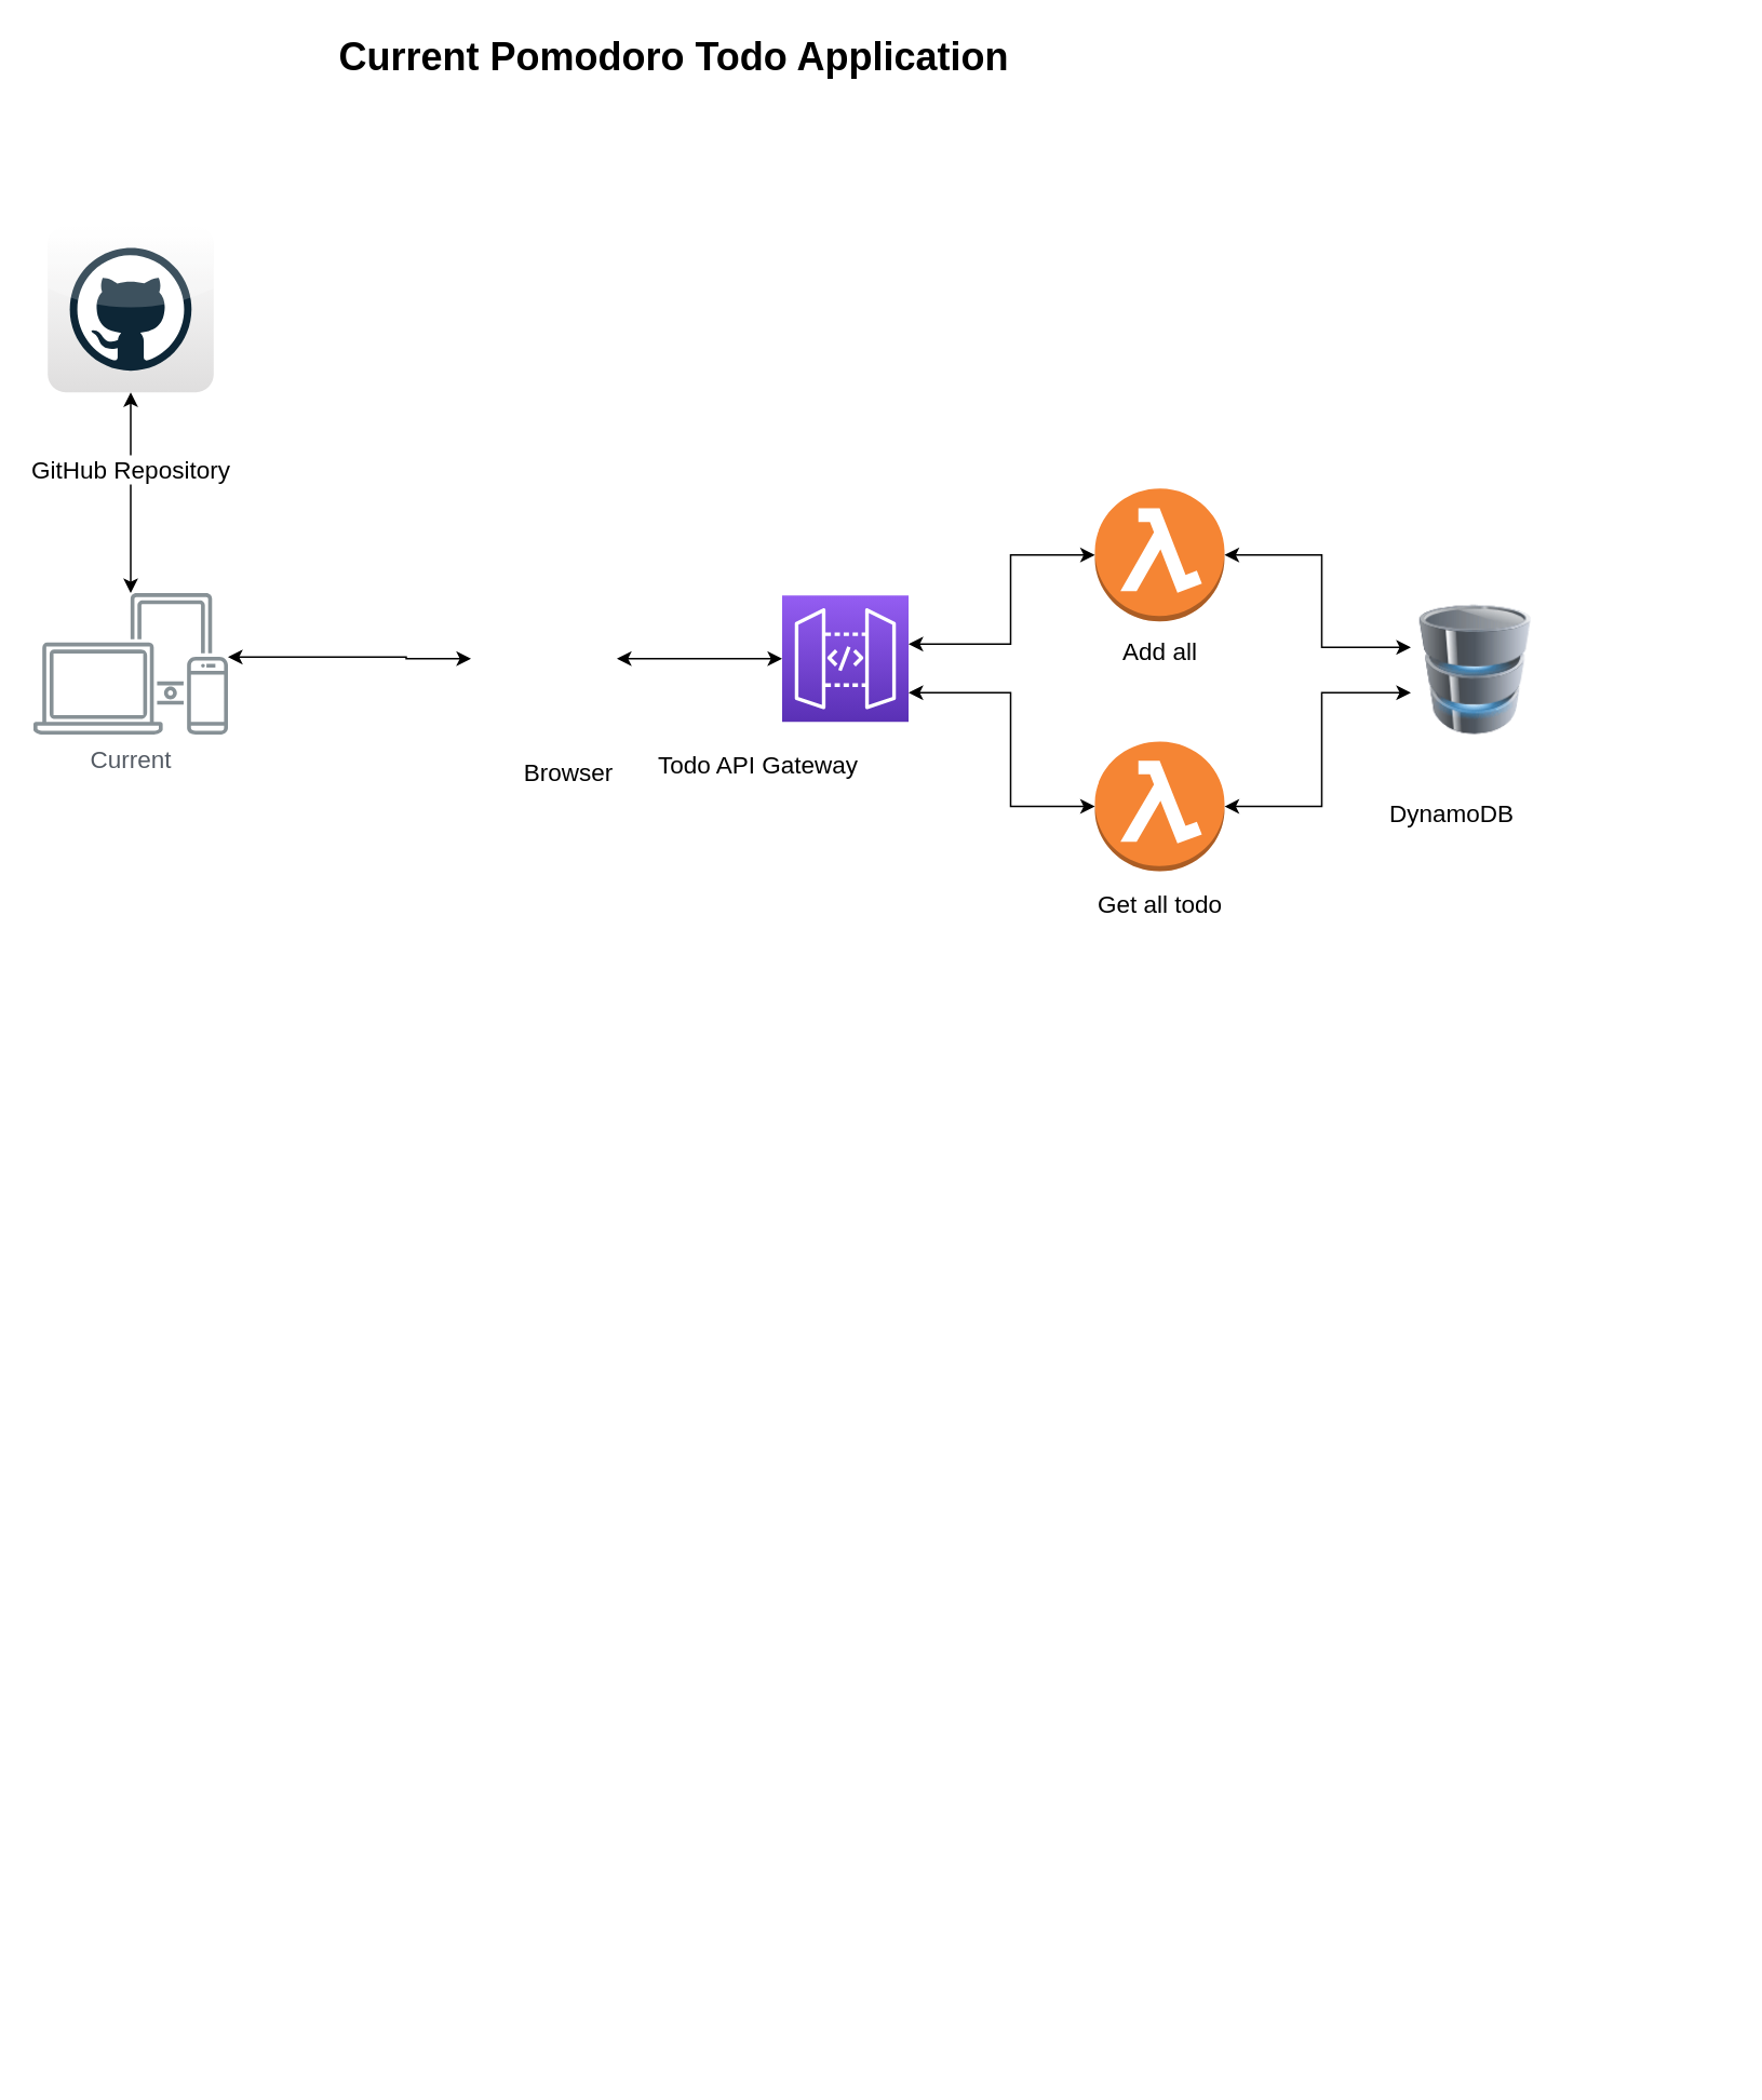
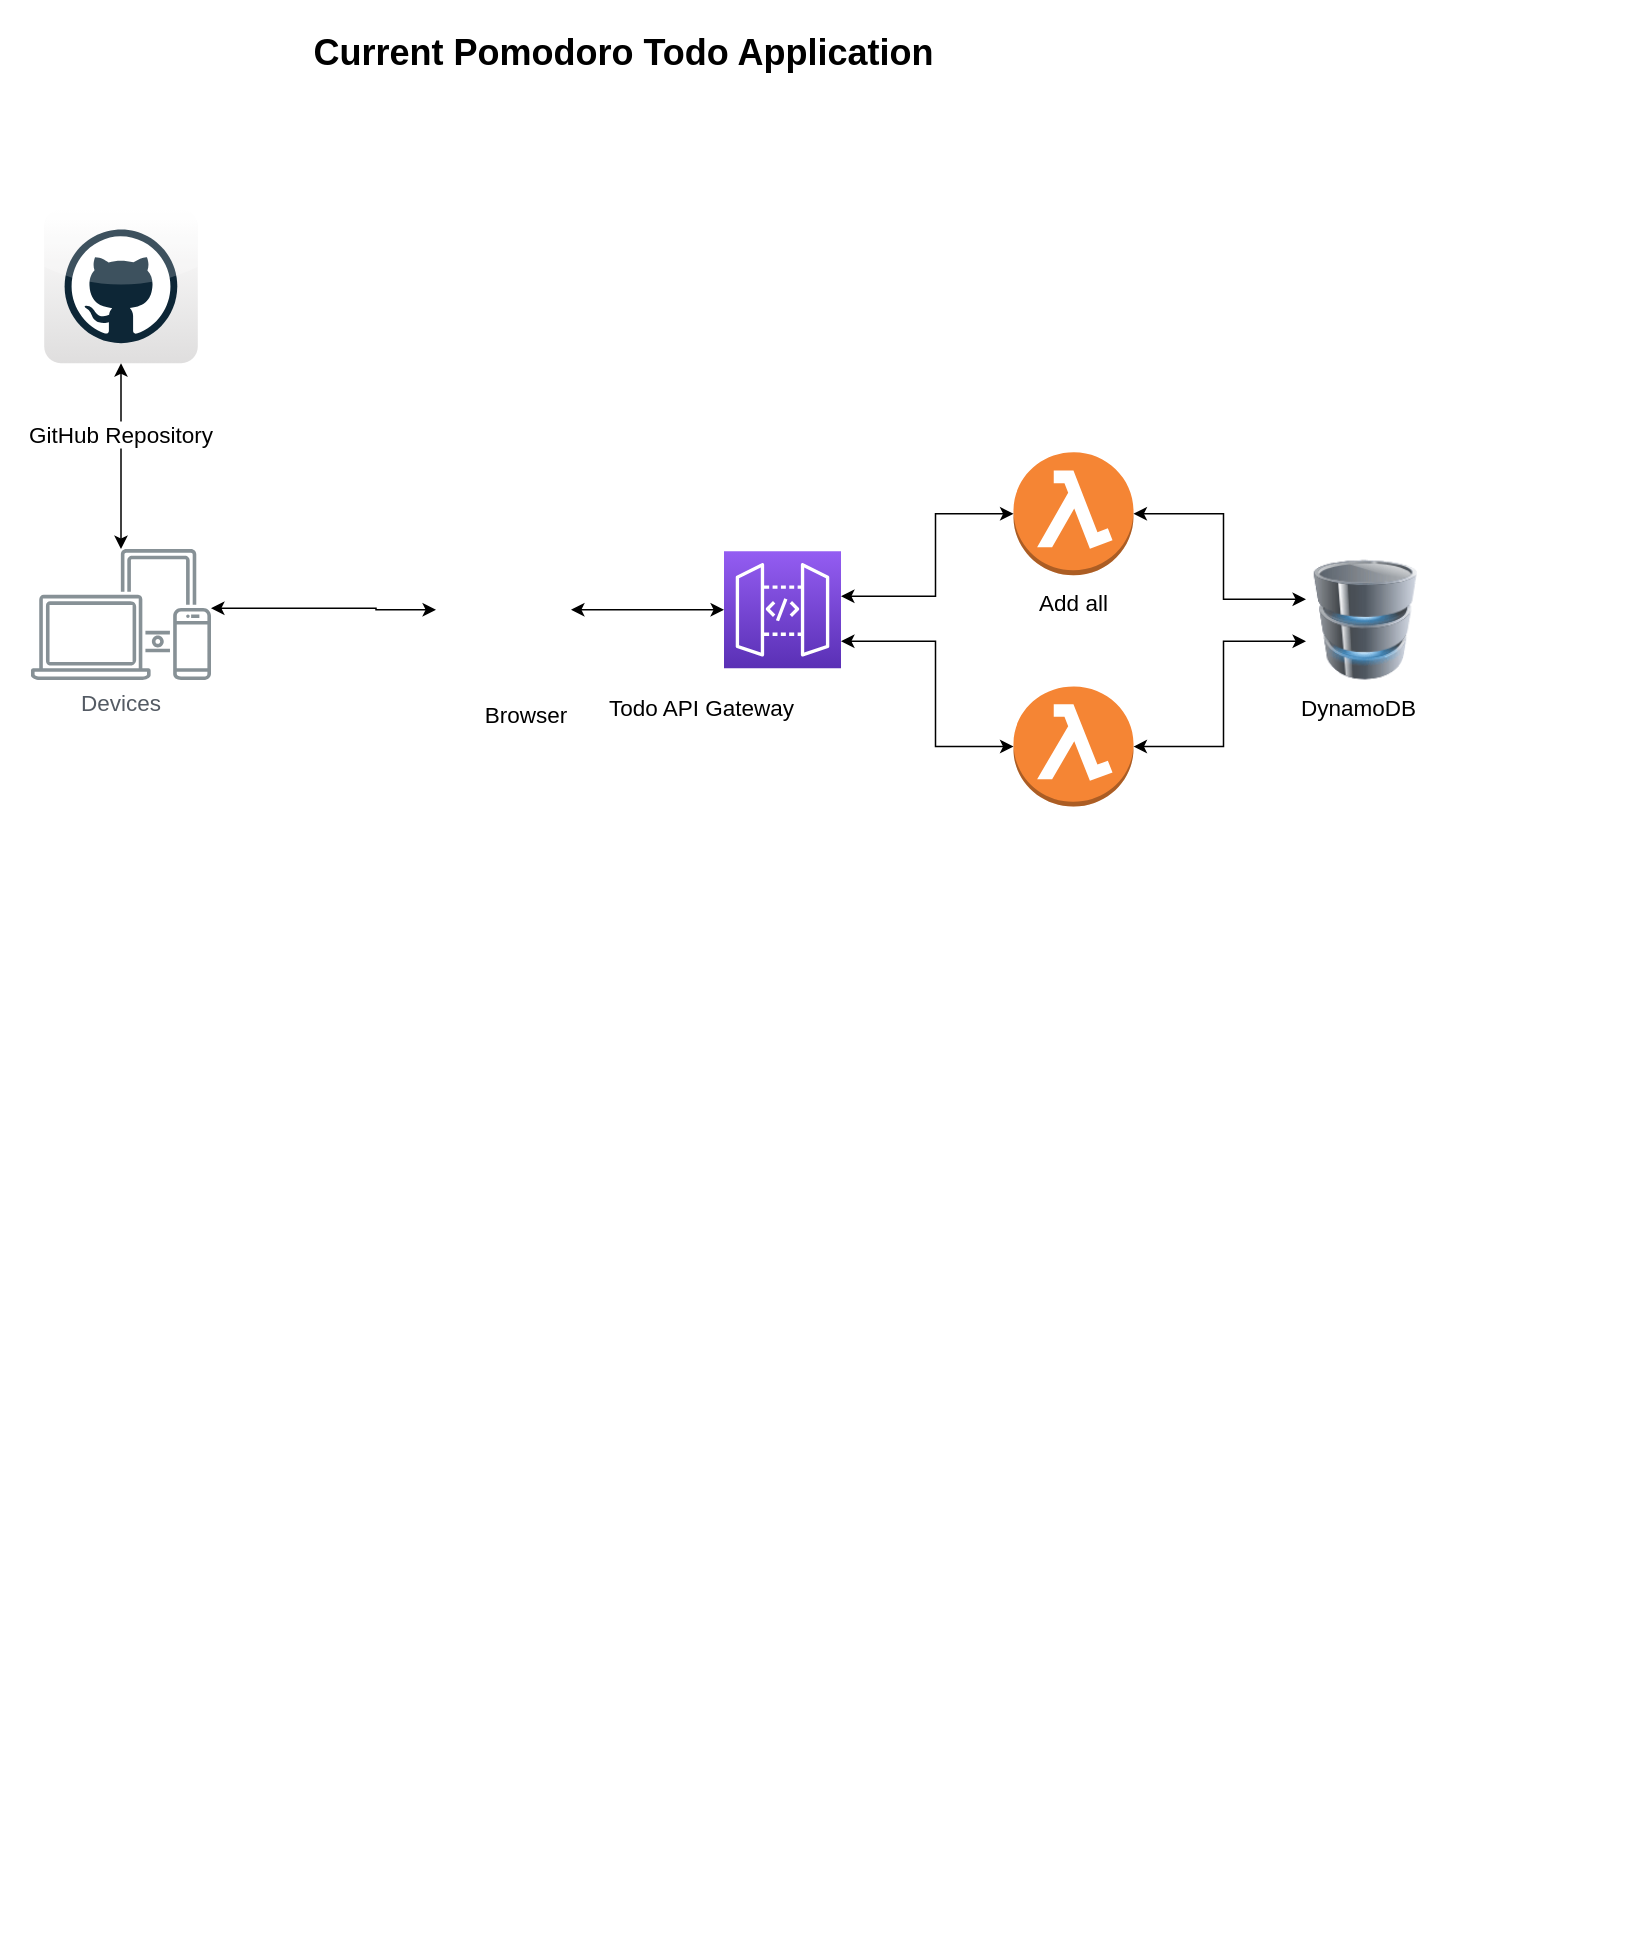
- <mxCell id="6" value="Current" style="sketch=0;outlineConnect=0;gradientColor=none;fontColor=#545B64;strokeColor=none;fillColor=#879196;dashed=0;verticalLabelPosition=bottom;verticalAlign=top;align=center;html=1;fontSize=15;fontStyle=0;aspect=fixed;shape=mxgraph.aws4.illustration_devices;pointerEvents=1" parent="1" vertex="1"><mxGeometry x="20" y="365.4" width="120" height="87.6" as="geometry" /></mxCell>
+ <mxCell id="6" value="Devices" style="sketch=0;outlineConnect=0;gradientColor=none;fontColor=#545B64;strokeColor=none;fillColor=#879196;dashed=0;verticalLabelPosition=bottom;verticalAlign=top;align=center;html=1;fontSize=15;fontStyle=0;aspect=fixed;shape=mxgraph.aws4.illustration_devices;pointerEvents=1" parent="1" vertex="1"><mxGeometry x="20" y="365.4" width="120" height="87.6" as="geometry" /></mxCell>
- <mxCell id="19" value="DynamoDB" style="text;html=1;align=center;verticalAlign=middle;resizable=0;points=[];autosize=1;strokeColor=none;fillColor=none;fontSize=15;" parent="1" vertex="1"><mxGeometry x="850" y="491" width="90" height="20" as="geometry" /></mxCell>
+ <mxCell id="19" value="DynamoDB" style="text;html=1;align=center;verticalAlign=middle;resizable=0;points=[];autosize=1;strokeColor=none;fillColor=none;fontSize=15;" parent="1" vertex="1"><mxGeometry x="860" y="461" width="90" height="20" as="geometry" /></mxCell>
- <mxCell id="13" value="Get all todo" style="text;html=1;align=center;verticalAlign=middle;resizable=0;points=[];autosize=1;strokeColor=none;fillColor=none;fontSize=15;" parent="1" vertex="1"><mxGeometry x="670" y="547.2" width="90" height="20" as="geometry" /></mxCell>
